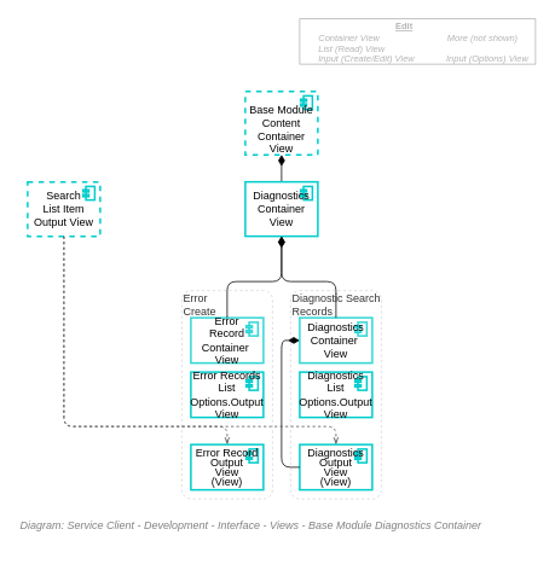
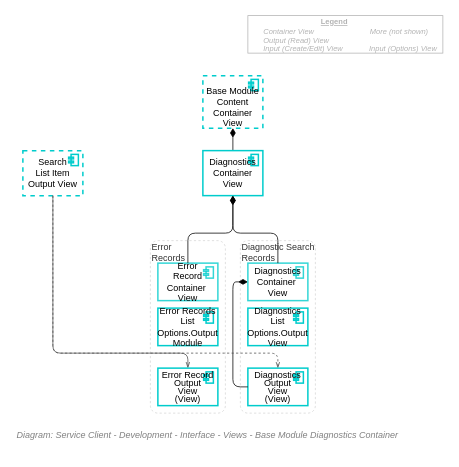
- <mxCell id="32" value="Edit" style="text;html=1;strokeColor=none;fillColor=none;align=center;verticalAlign=middle;whiteSpace=wrap;rounded=0;fontSize=10;fontStyle=5;fontColor=#B3B3B3;" vertex="1" parent="28"><mxGeometry x="28.805" width="172.828" height="16.667" as="geometry" /></mxCell>
+ <mxCell id="32" value="Legend" style="text;html=1;strokeColor=none;fillColor=none;align=center;verticalAlign=middle;whiteSpace=wrap;rounded=0;fontSize=10;fontStyle=5;fontColor=#B3B3B3;" vertex="1" parent="28"><mxGeometry x="28.805" width="172.828" height="16.667" as="geometry" /></mxCell>
- <mxCell id="30" value="List (Read) View" style="text;html=1;strokeColor=none;fillColor=none;align=left;verticalAlign=middle;whiteSpace=wrap;rounded=0;fontSize=10;fontStyle=2;fontColor=#B3B3B3;" vertex="1" parent="28"><mxGeometry x="18.806" y="30.0" width="111.194" height="6.33" as="geometry" /></mxCell>
+ <mxCell id="30" value="Output (Read) View" style="text;html=1;strokeColor=none;fillColor=none;align=left;verticalAlign=middle;whiteSpace=wrap;rounded=0;fontSize=10;fontStyle=2;fontColor=#B3B3B3;" vertex="1" parent="28"><mxGeometry x="18.806" y="30.0" width="111.194" height="6.33" as="geometry" /></mxCell>
- <mxCell id="10" value="Error&lt;br&gt;Create" style="rounded=1;whiteSpace=wrap;html=1;shadow=0;glass=0;comic=0;strokeColor=#CCCCCC;fillColor=none;fontSize=12;align=left;fontColor=#333333;recursiveResize=0;container=1;collapsible=0;dashed=1;verticalAlign=top;spacing=2;spacingTop=-5;absoluteArcSize=1;opacity=80;" vertex="1" parent="1"><mxGeometry x="200" y="320" width="100" height="230" as="geometry" /></mxCell>
+ <mxCell id="10" value="Error&lt;br&gt;Records" style="rounded=1;whiteSpace=wrap;html=1;shadow=0;glass=0;comic=0;strokeColor=#CCCCCC;fillColor=none;fontSize=12;align=left;fontColor=#333333;recursiveResize=0;container=1;collapsible=0;dashed=1;verticalAlign=top;spacing=2;spacingTop=-5;absoluteArcSize=1;opacity=80;" vertex="1" parent="1"><mxGeometry x="200" y="320" width="100" height="230" as="geometry" /></mxCell>
- <mxCell id="15" value="&lt;span style=&quot;font-size: 12px&quot;&gt;Error Records&lt;br&gt;List &lt;br&gt;Options.Output&lt;br style=&quot;font-size: 12px&quot;&gt;&lt;/span&gt;&lt;span style=&quot;font-size: 12px&quot;&gt;View&lt;br style=&quot;font-size: 12px&quot;&gt;&lt;/span&gt;" style="html=1;outlineConnect=0;whiteSpace=wrap;fillColor=none;strokeColor=#00CCCC;shape=mxgraph.archimate3.application;appType=comp;archiType=square;fontSize=12;verticalAlign=middle;container=1;collapsible=0;strokeWidth=2;" vertex="1" parent="10"><mxGeometry x="10" y="90" width="80" height="50" as="geometry" /></mxCell>
+ <mxCell id="15" value="&lt;span style=&quot;font-size: 12px&quot;&gt;Error Records&lt;br&gt;List &lt;br&gt;Options.Output&lt;br style=&quot;font-size: 12px&quot;&gt;&lt;/span&gt;&lt;span style=&quot;font-size: 12px&quot;&gt;Module&lt;br style=&quot;font-size: 12px&quot;&gt;&lt;/span&gt;" style="html=1;outlineConnect=0;whiteSpace=wrap;fillColor=none;strokeColor=#00CCCC;shape=mxgraph.archimate3.application;appType=comp;archiType=square;fontSize=12;verticalAlign=middle;container=1;collapsible=0;strokeWidth=2;" vertex="1" parent="10"><mxGeometry x="10" y="90" width="80" height="50" as="geometry" /></mxCell>
- <mxCell id="25" style="edgeStyle=orthogonalEdgeStyle;rounded=1;orthogonalLoop=1;jettySize=auto;html=1;entryX=0.5;entryY=0;entryDx=0;entryDy=0;entryPerimeter=0;startArrow=none;startFill=0;endArrow=openThin;endFill=0;strokeColor=#4D4D4D;fontSize=12;dashed=1;exitX=0.5;exitY=1;exitDx=0;exitDy=0;exitPerimeter=0;" edge="1" parent="1" source="23" target="11"><mxGeometry relative="1" as="geometry"><mxPoint x="562.5" y="280" as="sourcePoint" /><mxPoint x="440" y="490" as="targetPoint" /><Array as="points"><mxPoint x="70" y="470" /><mxPoint x="250" y="470" /></Array></mxGeometry></mxCell>
+ <mxCell id="25" style="edgeStyle=orthogonalEdgeStyle;rounded=1;orthogonalLoop=1;jettySize=auto;html=1;entryX=0.5;entryY=0;entryDx=0;entryDy=0;entryPerimeter=0;startArrow=none;startFill=0;endArrow=openThin;endFill=0;strokeColor=#4D4D4D;fontSize=12;dashed=0;exitX=0.5;exitY=1;exitDx=0;exitDy=0;exitPerimeter=0;" edge="1" parent="1" source="23" target="11"><mxGeometry relative="1" as="geometry"><mxPoint x="562.5" y="280" as="sourcePoint" /><mxPoint x="440" y="490" as="targetPoint" /><Array as="points"><mxPoint x="70" y="470" /><mxPoint x="250" y="470" /></Array></mxGeometry></mxCell>
